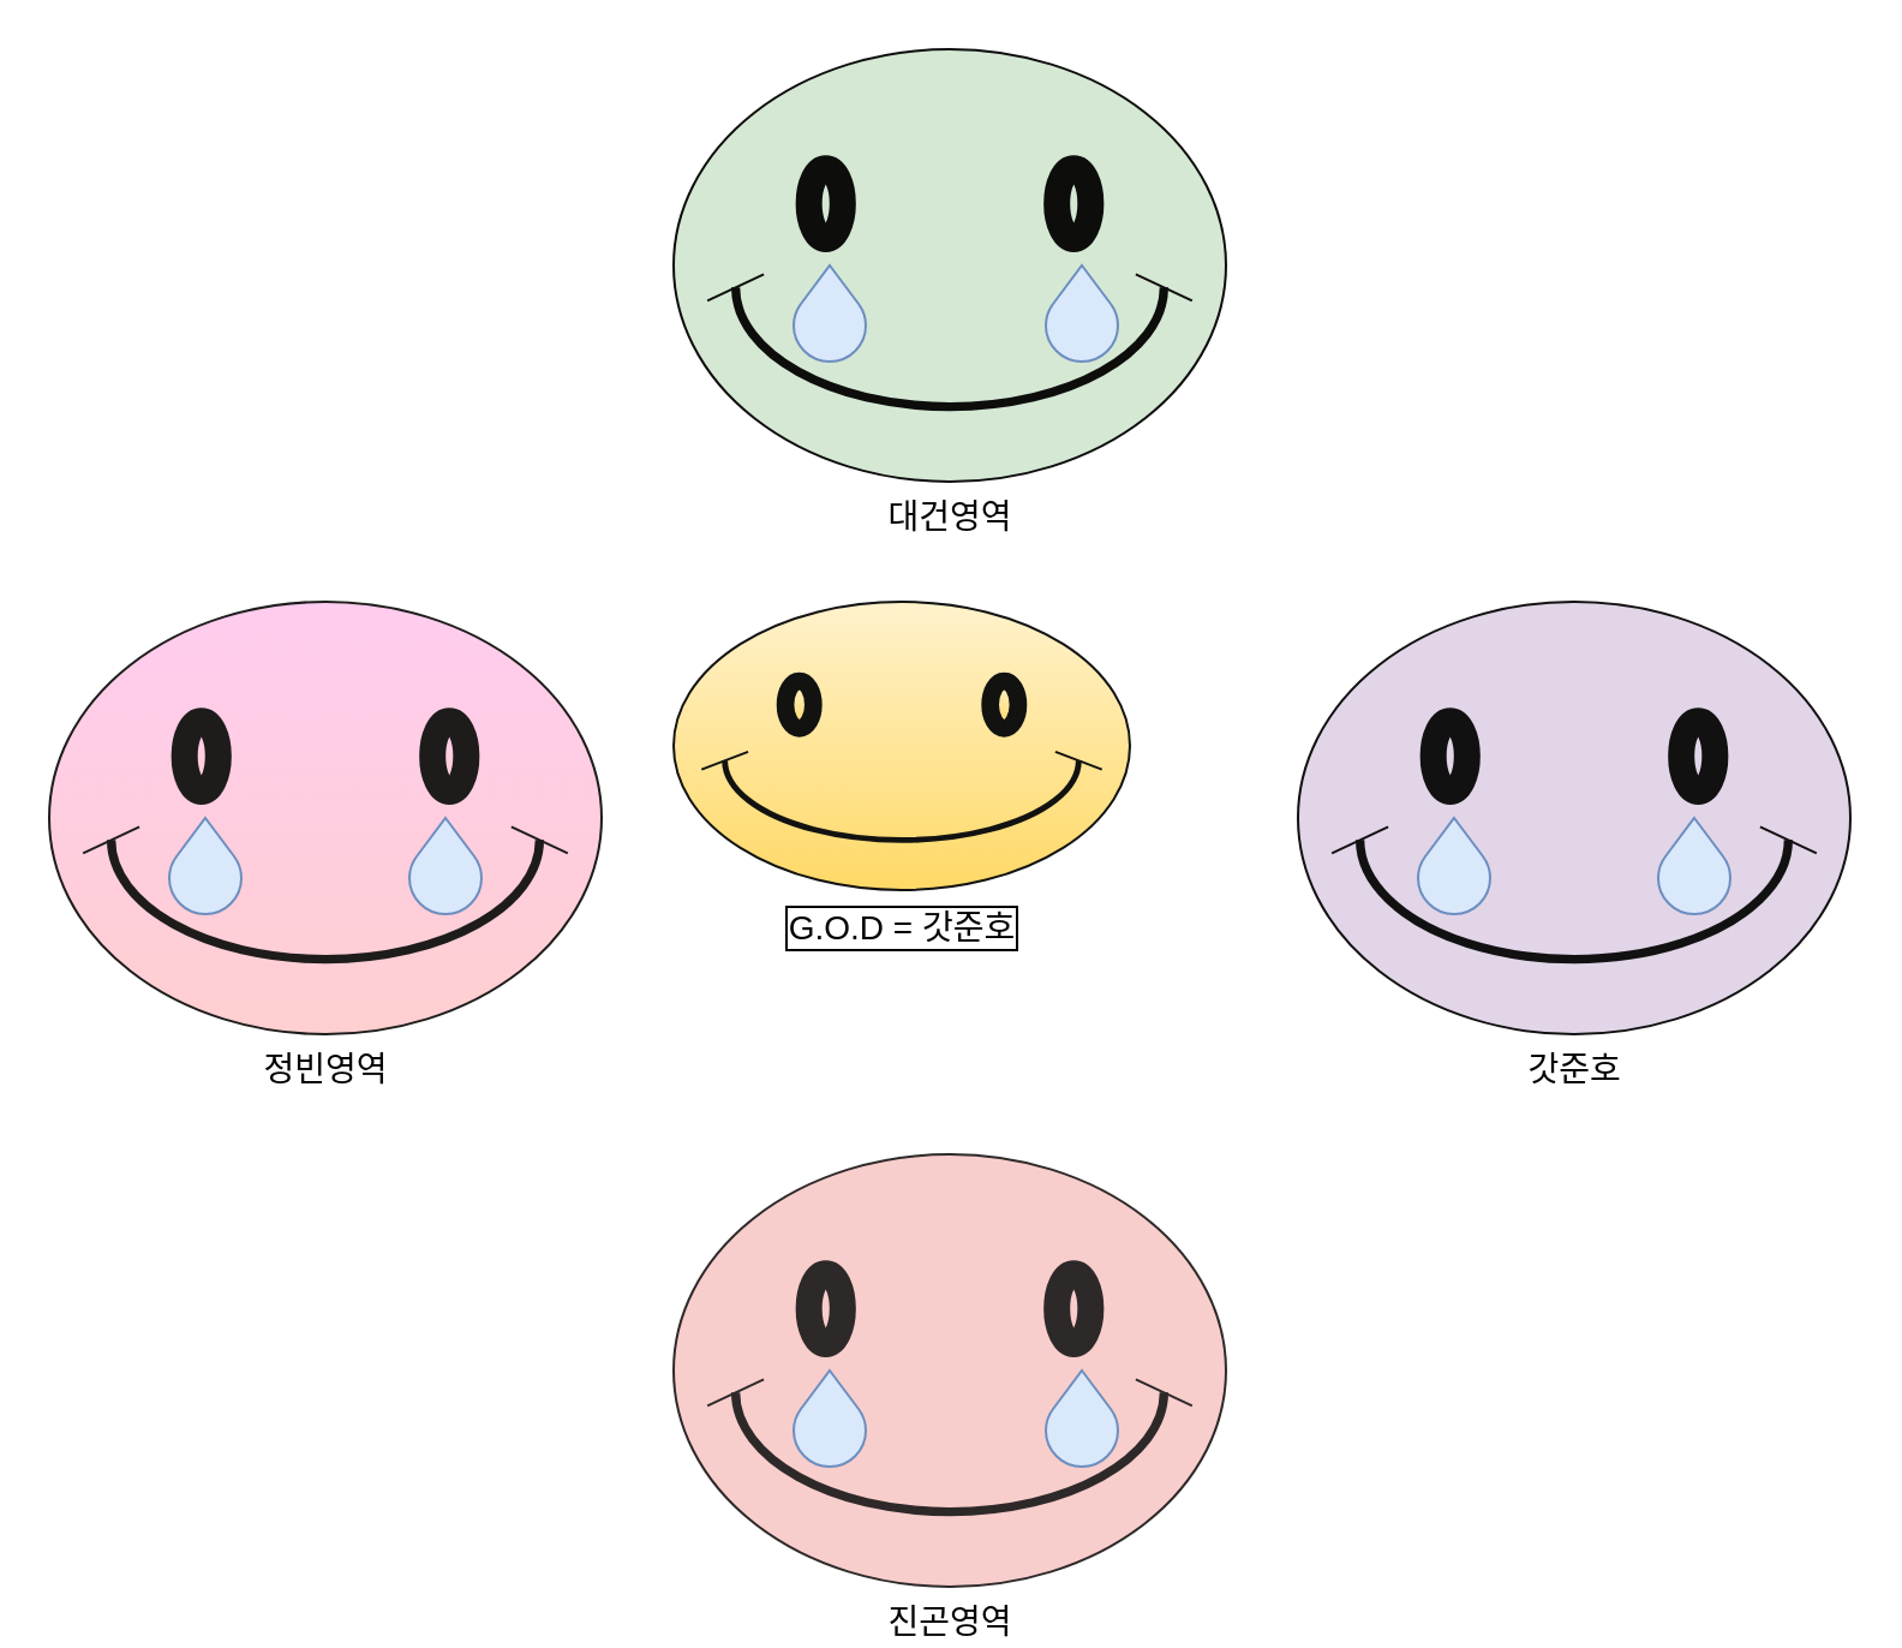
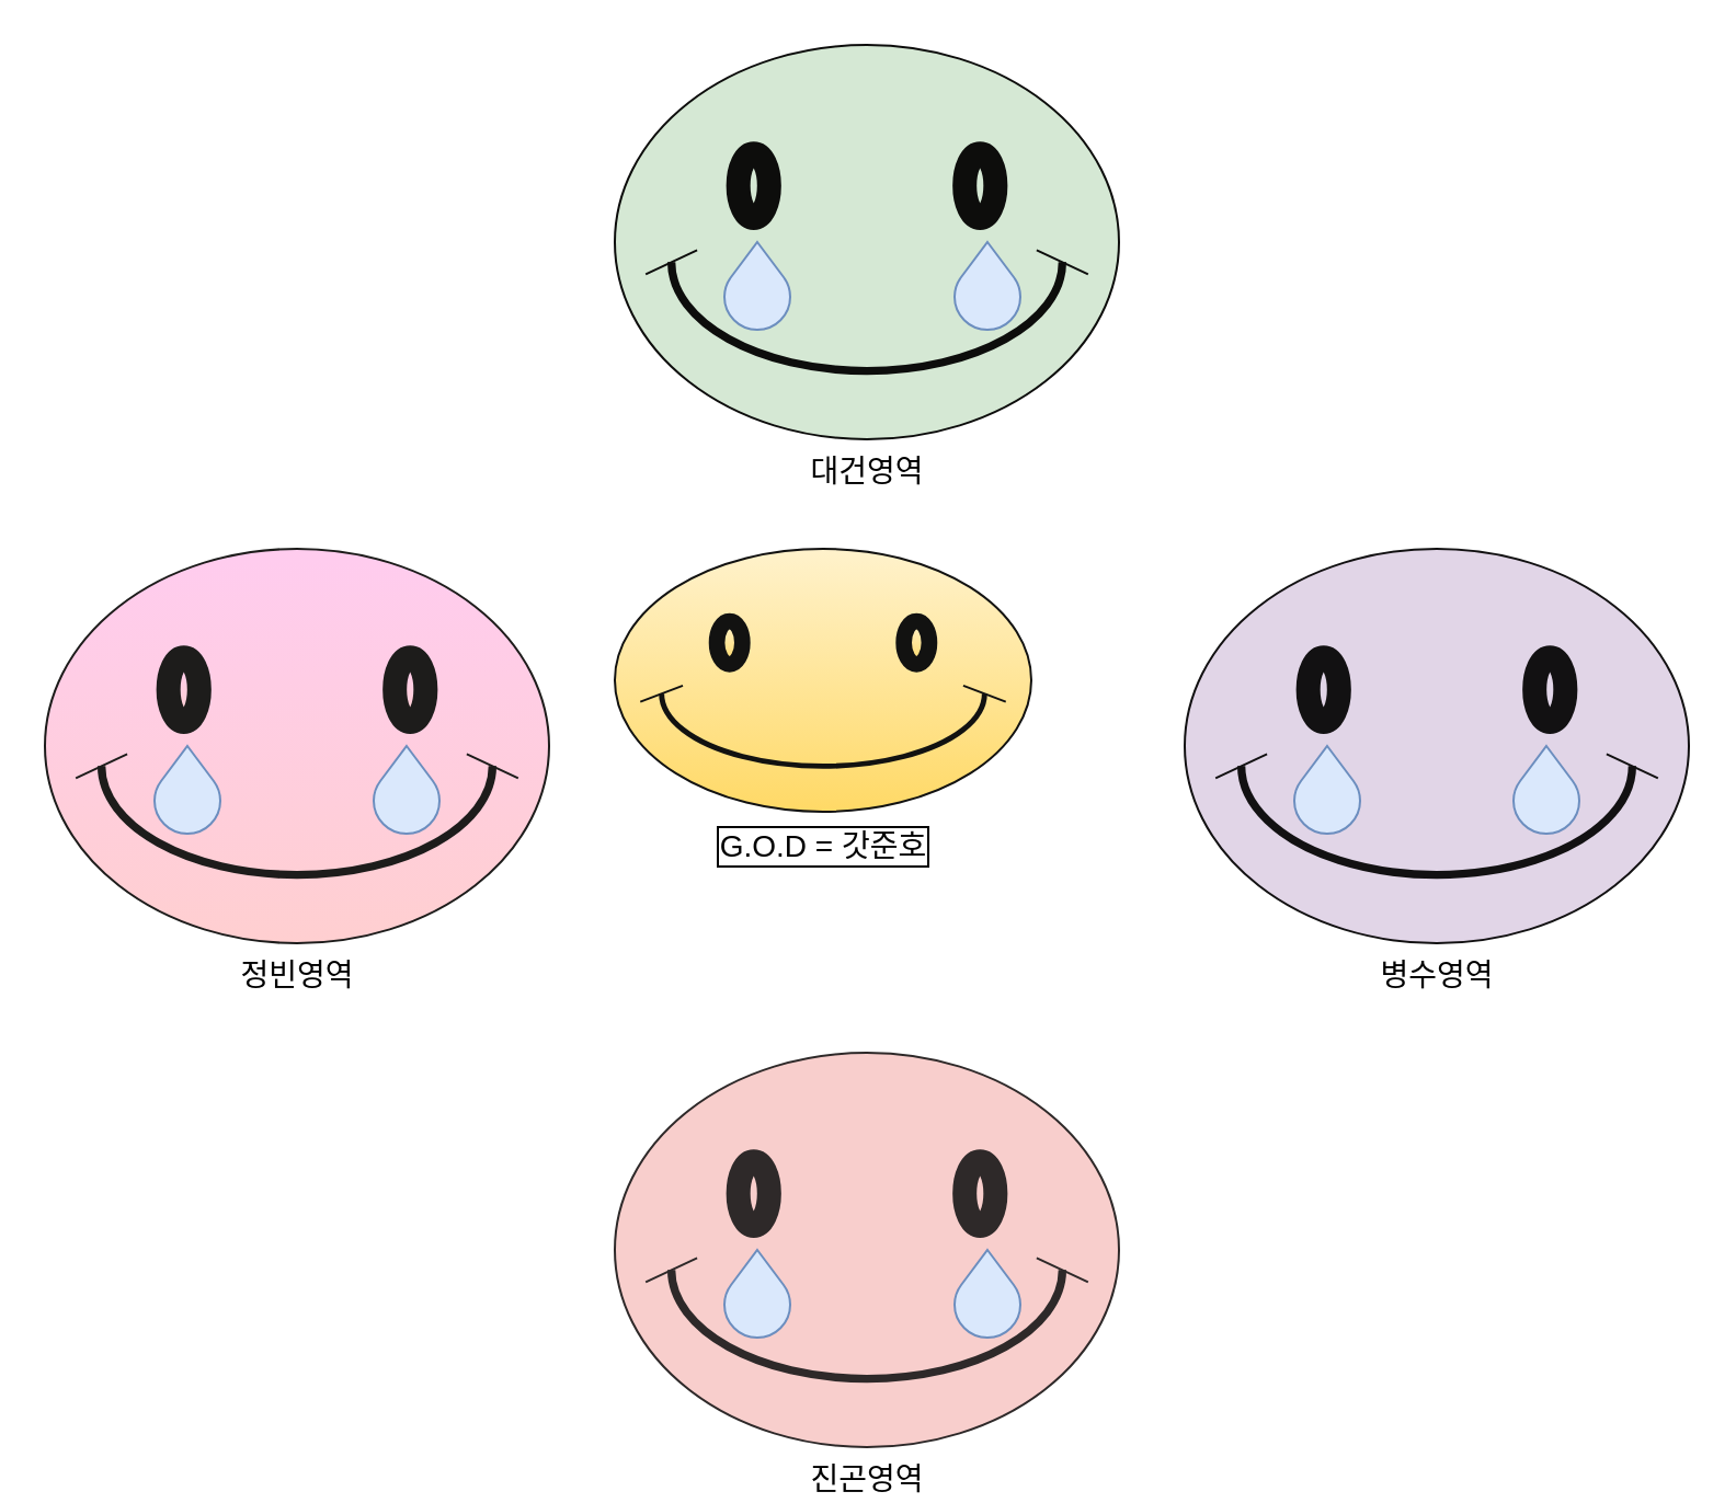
- <mxCell id="5" value="갓준호" style="verticalLabelPosition=bottom;verticalAlign=top;html=1;shape=mxgraph.basic.smiley;fontSize=14;fillColor=#e1d5e7;strokeColor=#121112;" vertex="1" parent="1"><mxGeometry x="540" y="250" width="230" height="180" as="geometry" /></mxCell>
+ <mxCell id="5" value="병수영역" style="verticalLabelPosition=bottom;verticalAlign=top;html=1;shape=mxgraph.basic.smiley;fontSize=14;fillColor=#e1d5e7;strokeColor=#121112;" vertex="1" parent="1"><mxGeometry x="540" y="250" width="230" height="180" as="geometry" /></mxCell>
